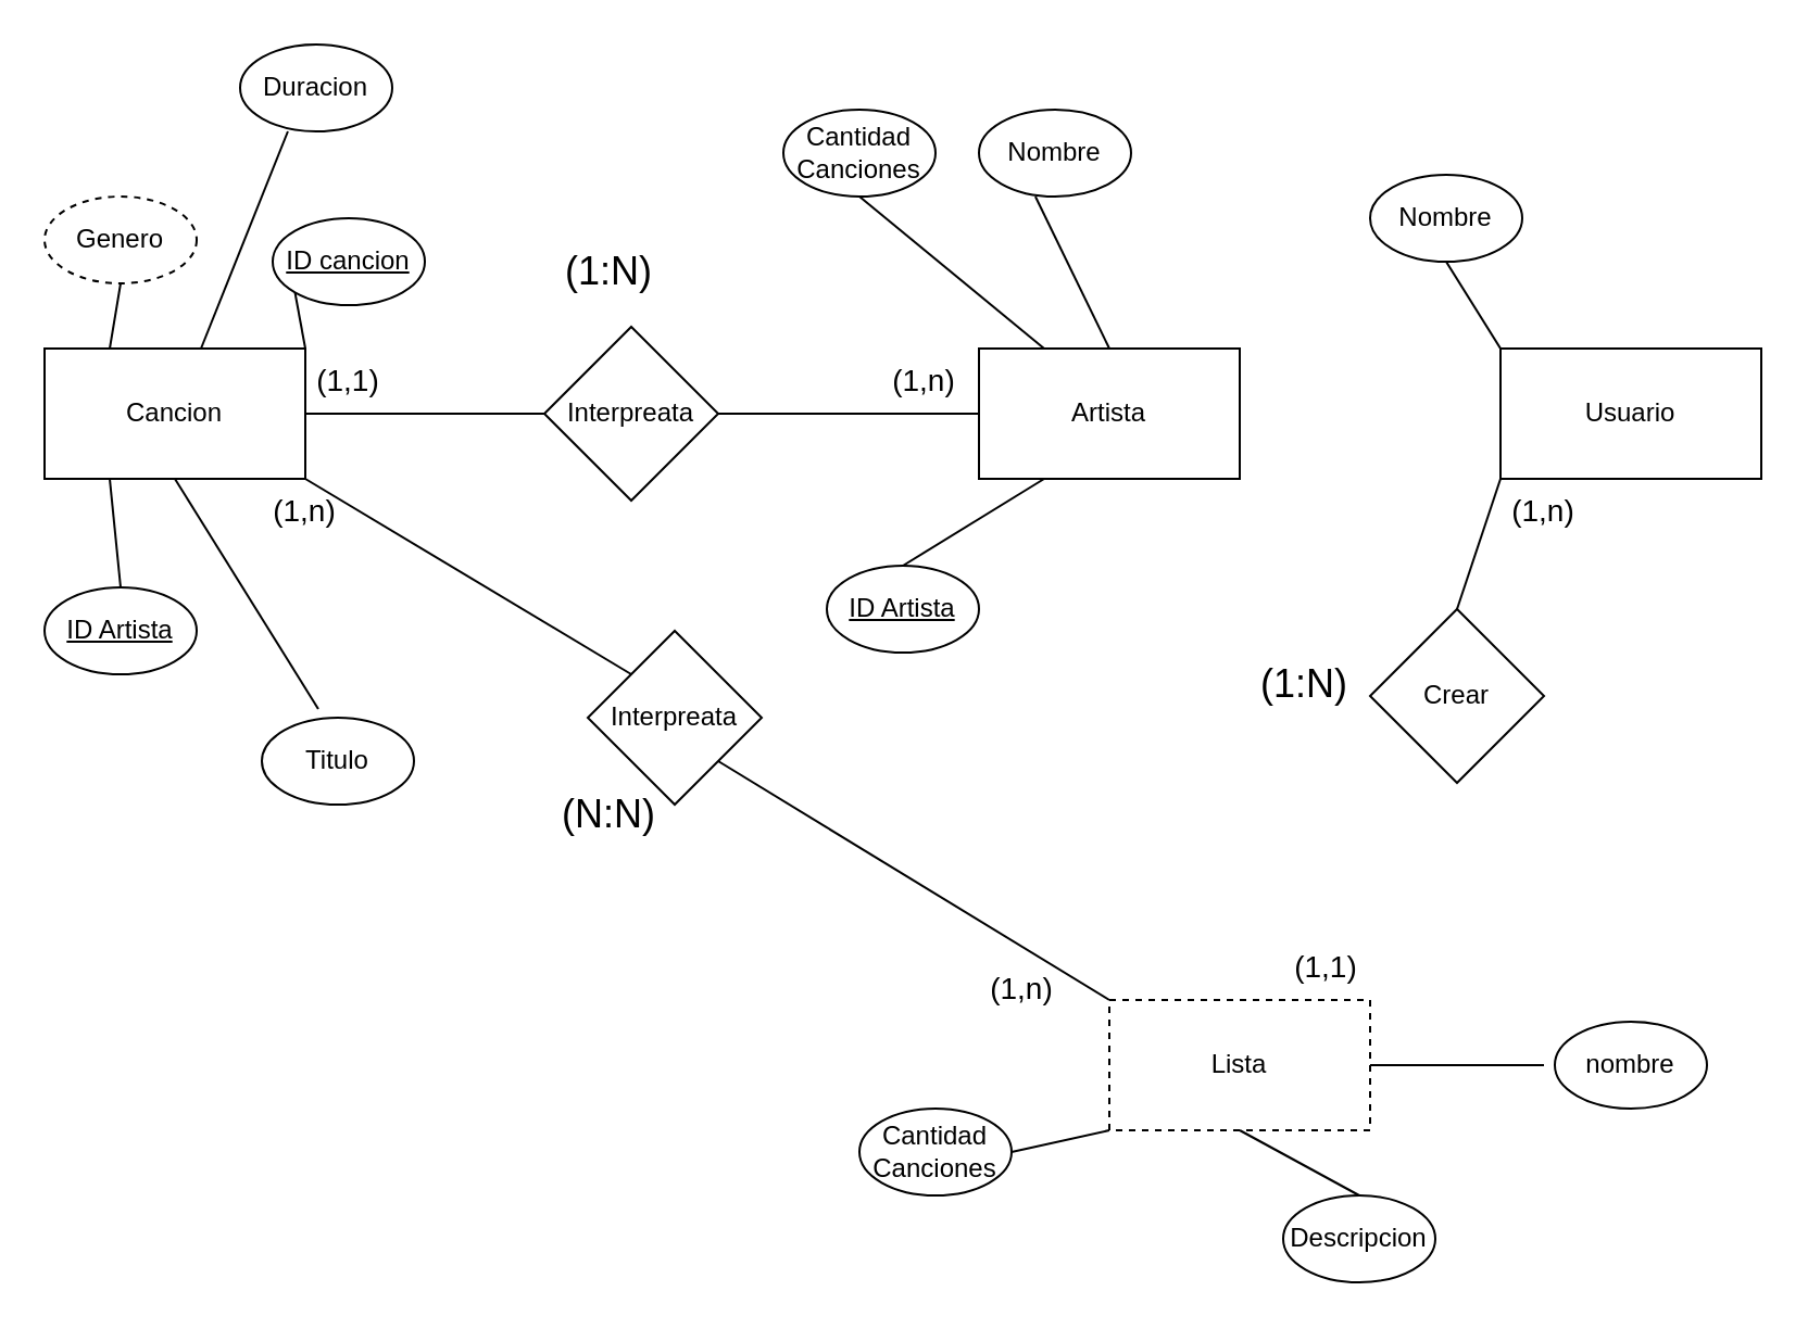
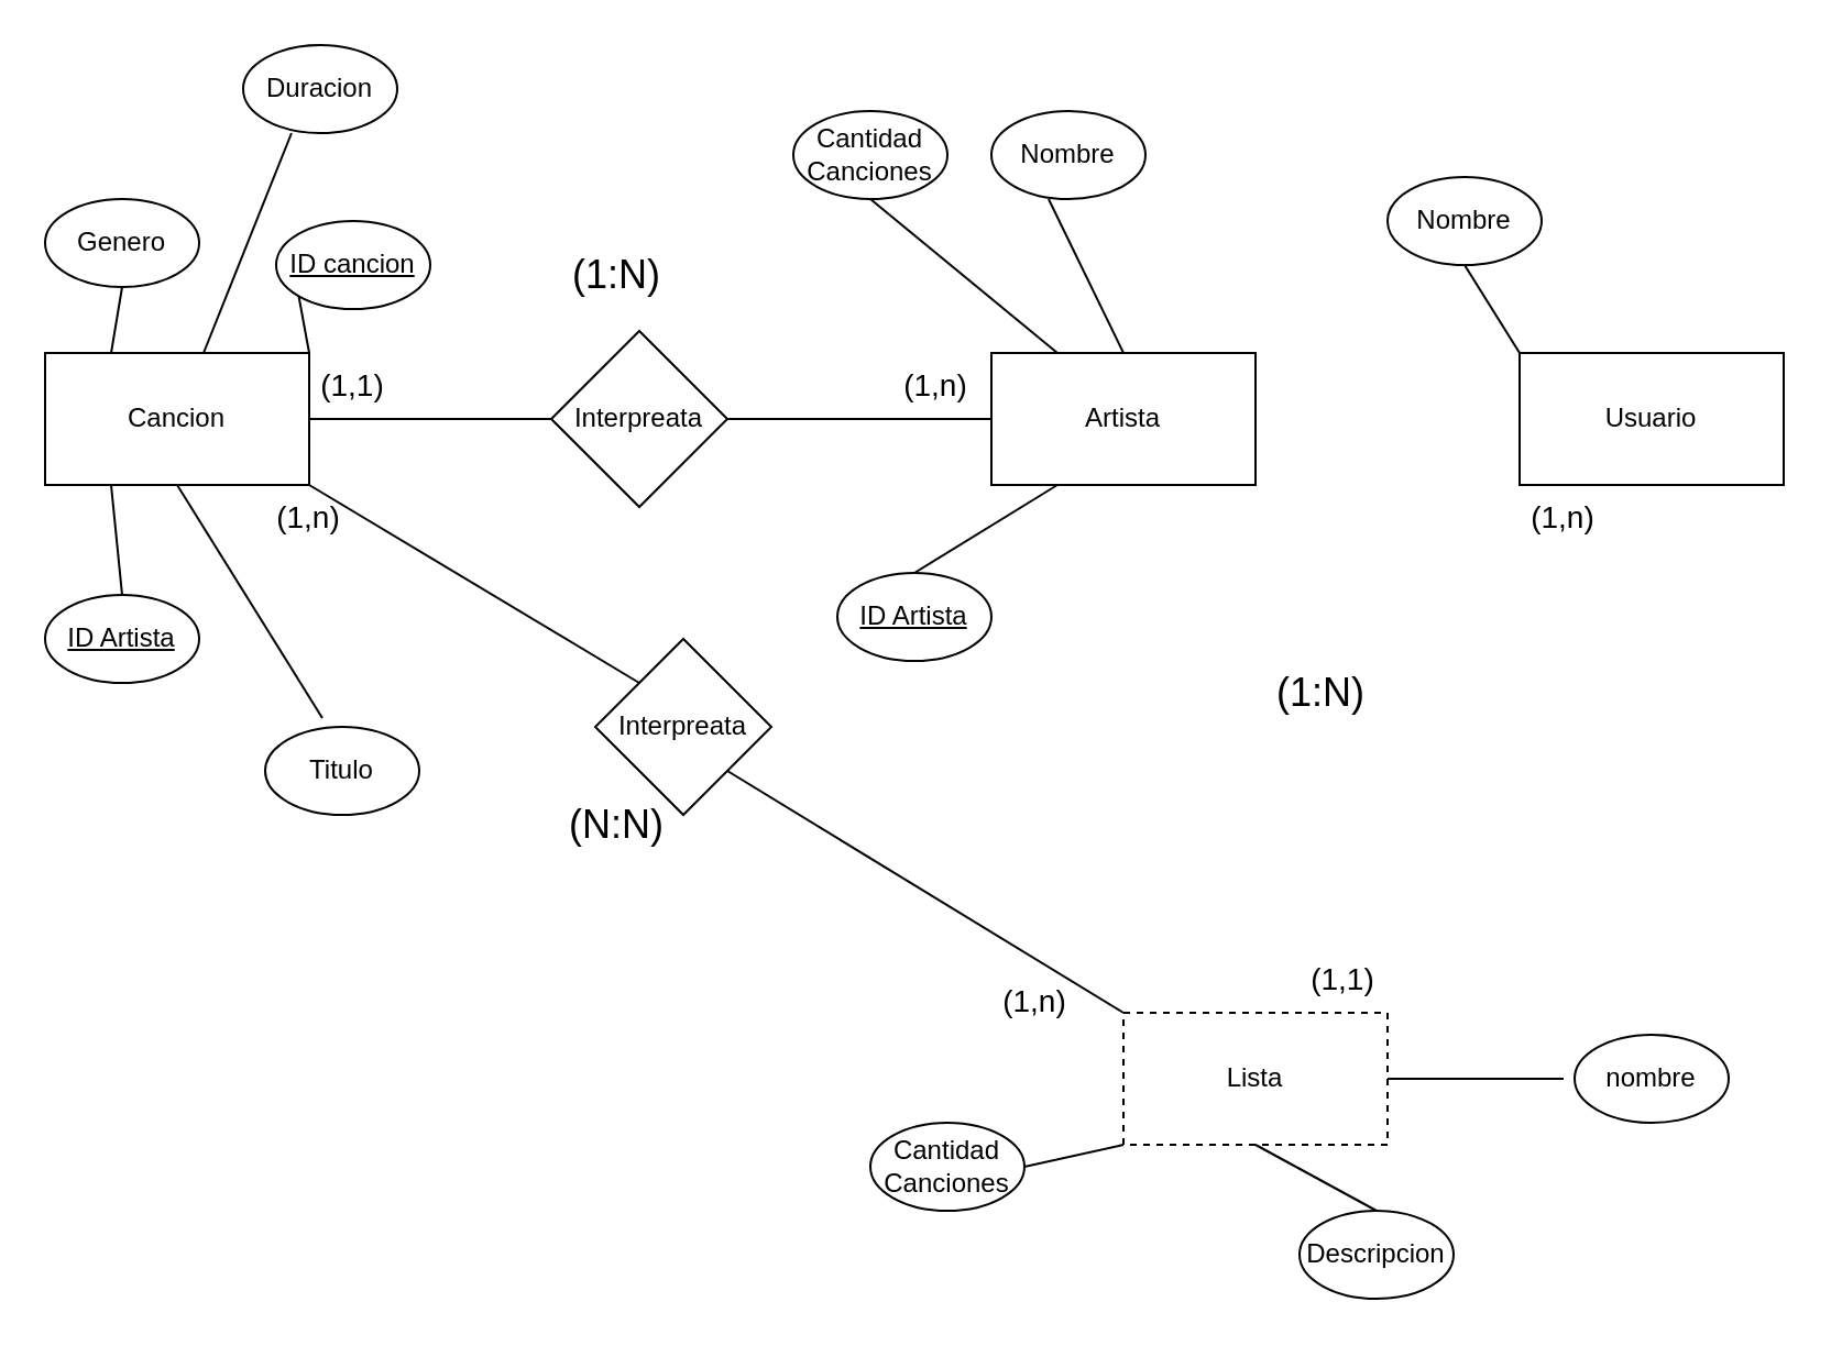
- <mxCell id="9" value="Genero" style="ellipse;whiteSpace=wrap;html=1;dashed=1;" vertex="1" parent="1"><mxGeometry x="20" y="90" width="70" height="40" as="geometry" /></mxCell>
+ <mxCell id="9" value="Genero" style="ellipse;whiteSpace=wrap;html=1;" vertex="1" parent="1"><mxGeometry x="20" y="90" width="70" height="40" as="geometry" /></mxCell>
- <mxCell id="32" value="" style="endArrow=none;html=1;rounded=0;exitX=0;exitY=1;exitDx=0;exitDy=0;entryX=0.5;entryY=0;entryDx=0;entryDy=0;" edge="1" parent="1" source="4" target="33"><mxGeometry width="50" height="50" relative="1" as="geometry"><mxPoint x="690" y="220" as="sourcePoint" /><mxPoint x="680" y="310" as="targetPoint" /></mxGeometry></mxCell>
- <mxCell id="33" value="Crear" style="rhombus;whiteSpace=wrap;html=1;" vertex="1" parent="1"><mxGeometry x="630" y="280" width="80" height="80" as="geometry" /></mxCell>
